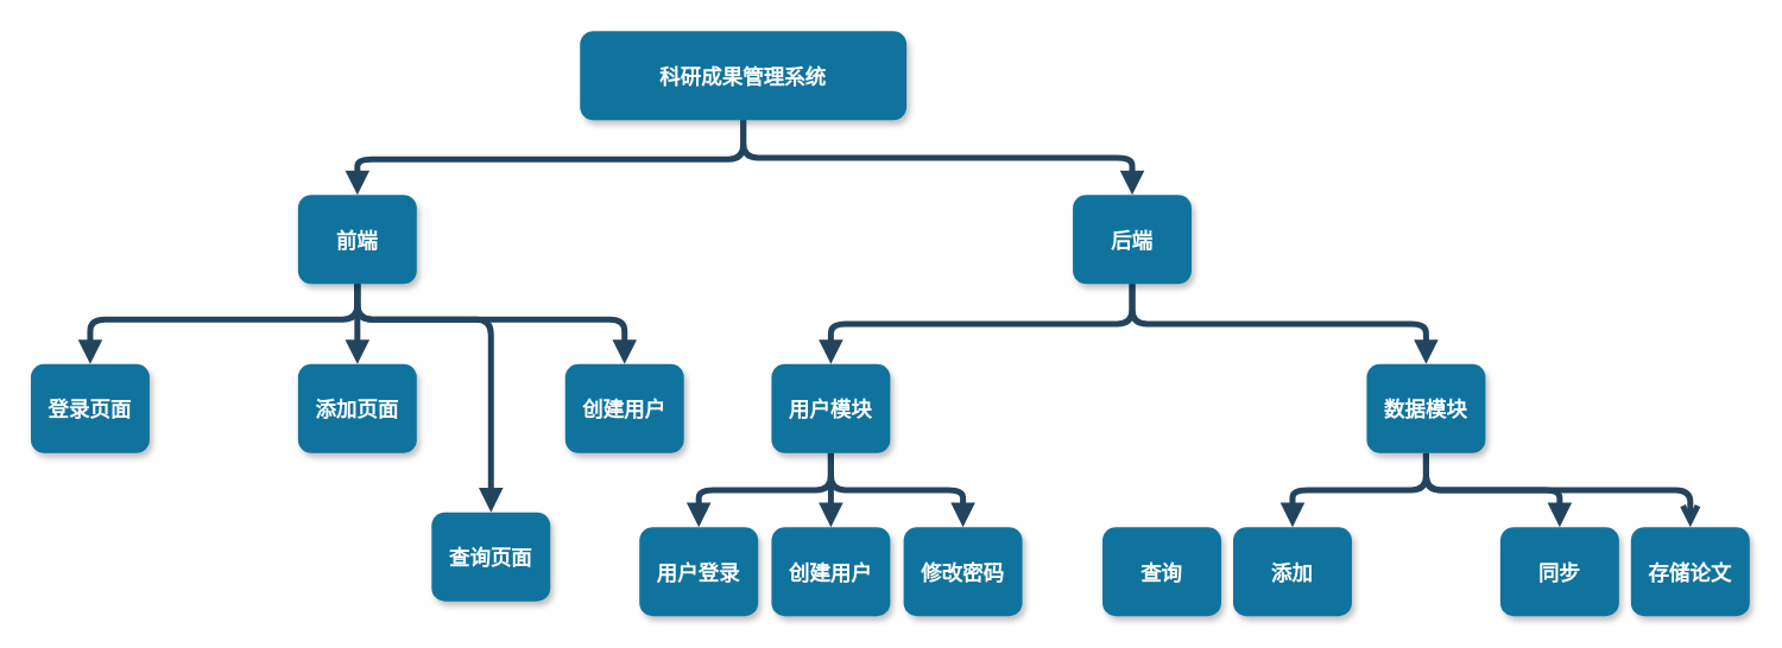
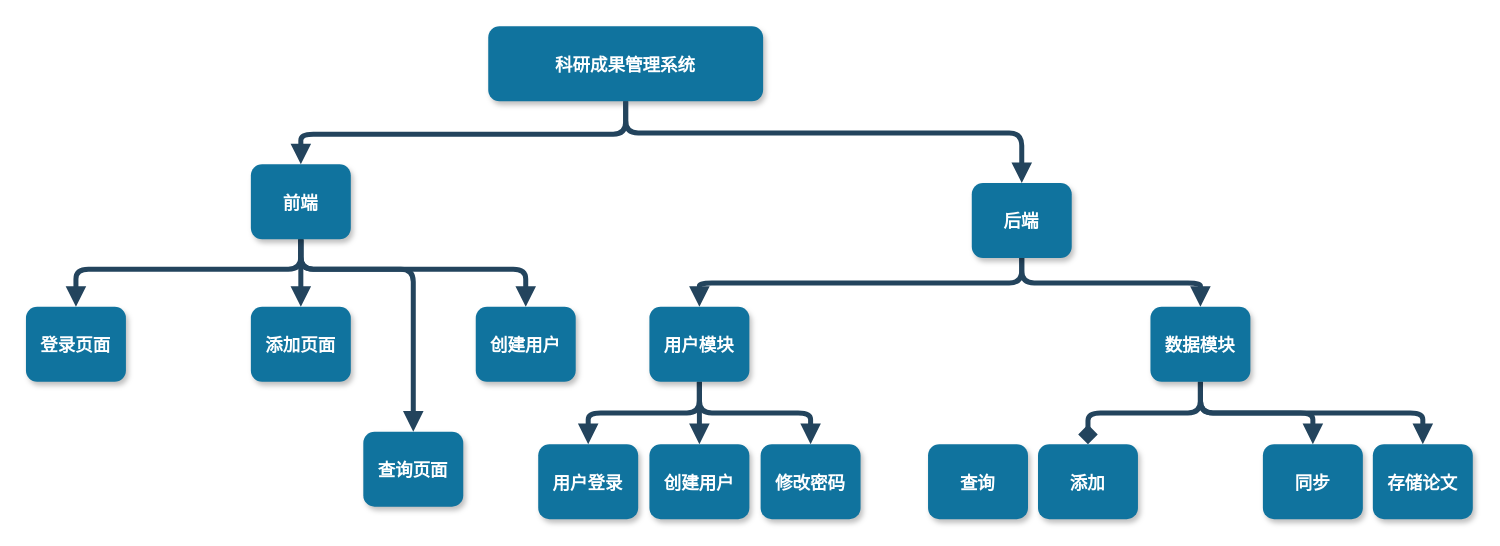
- <mxCell id="10" value="后端" style="rounded=1;fillColor=#10739E;strokeColor=none;shadow=1;gradientColor=none;fontStyle=1;fontColor=#FFFFFF;fontSize=14;" parent="1" vertex="1"><mxGeometry x="722" y="131" width="80" height="60" as="geometry" /></mxCell>
+ <mxCell id="10" value="后端" style="rounded=1;fillColor=#10739E;strokeColor=none;shadow=1;gradientColor=none;fontStyle=1;fontColor=#FFFFFF;fontSize=14;" parent="1" vertex="1"><mxGeometry x="777" y="146" width="80" height="60" as="geometry" /></mxCell>
- <mxCell id="23" style="edgeStyle=elbowEdgeStyle;orthogonalLoop=1;jettySize=auto;elbow=vertical;html=1;exitX=0.5;exitY=1;exitDx=0;exitDy=0;entryX=0.5;entryY=0;entryDx=0;entryDy=0;endArrow=open;endFill=1;strokeColor=#23445D;strokeWidth=4;fontSize=14;fontColor=#FFFFFF;" edge="1" parent="1" source="24" target="31"><mxGeometry relative="1" as="geometry" /></mxCell>
+ <mxCell id="23" style="edgeStyle=elbowEdgeStyle;orthogonalLoop=1;jettySize=auto;elbow=vertical;html=1;exitX=0.5;exitY=1;exitDx=0;exitDy=0;entryX=0.5;entryY=0;entryDx=0;entryDy=0;endArrow=block;endFill=1;strokeColor=#23445D;strokeWidth=4;fontSize=14;fontColor=#FFFFFF;" edge="1" parent="1" source="24" target="31"><mxGeometry relative="1" as="geometry" /></mxCell>
- <mxCell id="21" style="edgeStyle=elbowEdgeStyle;orthogonalLoop=1;jettySize=auto;elbow=vertical;html=1;exitX=0.5;exitY=1;exitDx=0;exitDy=0;entryX=0.5;entryY=0;entryDx=0;entryDy=0;endArrow=block;endFill=1;strokeColor=#23445D;strokeWidth=4;fontSize=14;fontColor=#FFFFFF;" edge="1" parent="1" source="24" target="29"><mxGeometry relative="1" as="geometry" /></mxCell>
+ <mxCell id="21" style="edgeStyle=elbowEdgeStyle;orthogonalLoop=1;jettySize=auto;elbow=vertical;html=1;exitX=0.5;exitY=1;exitDx=0;exitDy=0;entryX=0.5;entryY=0;entryDx=0;entryDy=0;endArrow=diamond;endFill=1;strokeColor=#23445D;strokeWidth=4;fontSize=14;fontColor=#FFFFFF;" edge="1" parent="1" source="24" target="29"><mxGeometry relative="1" as="geometry" /></mxCell>
